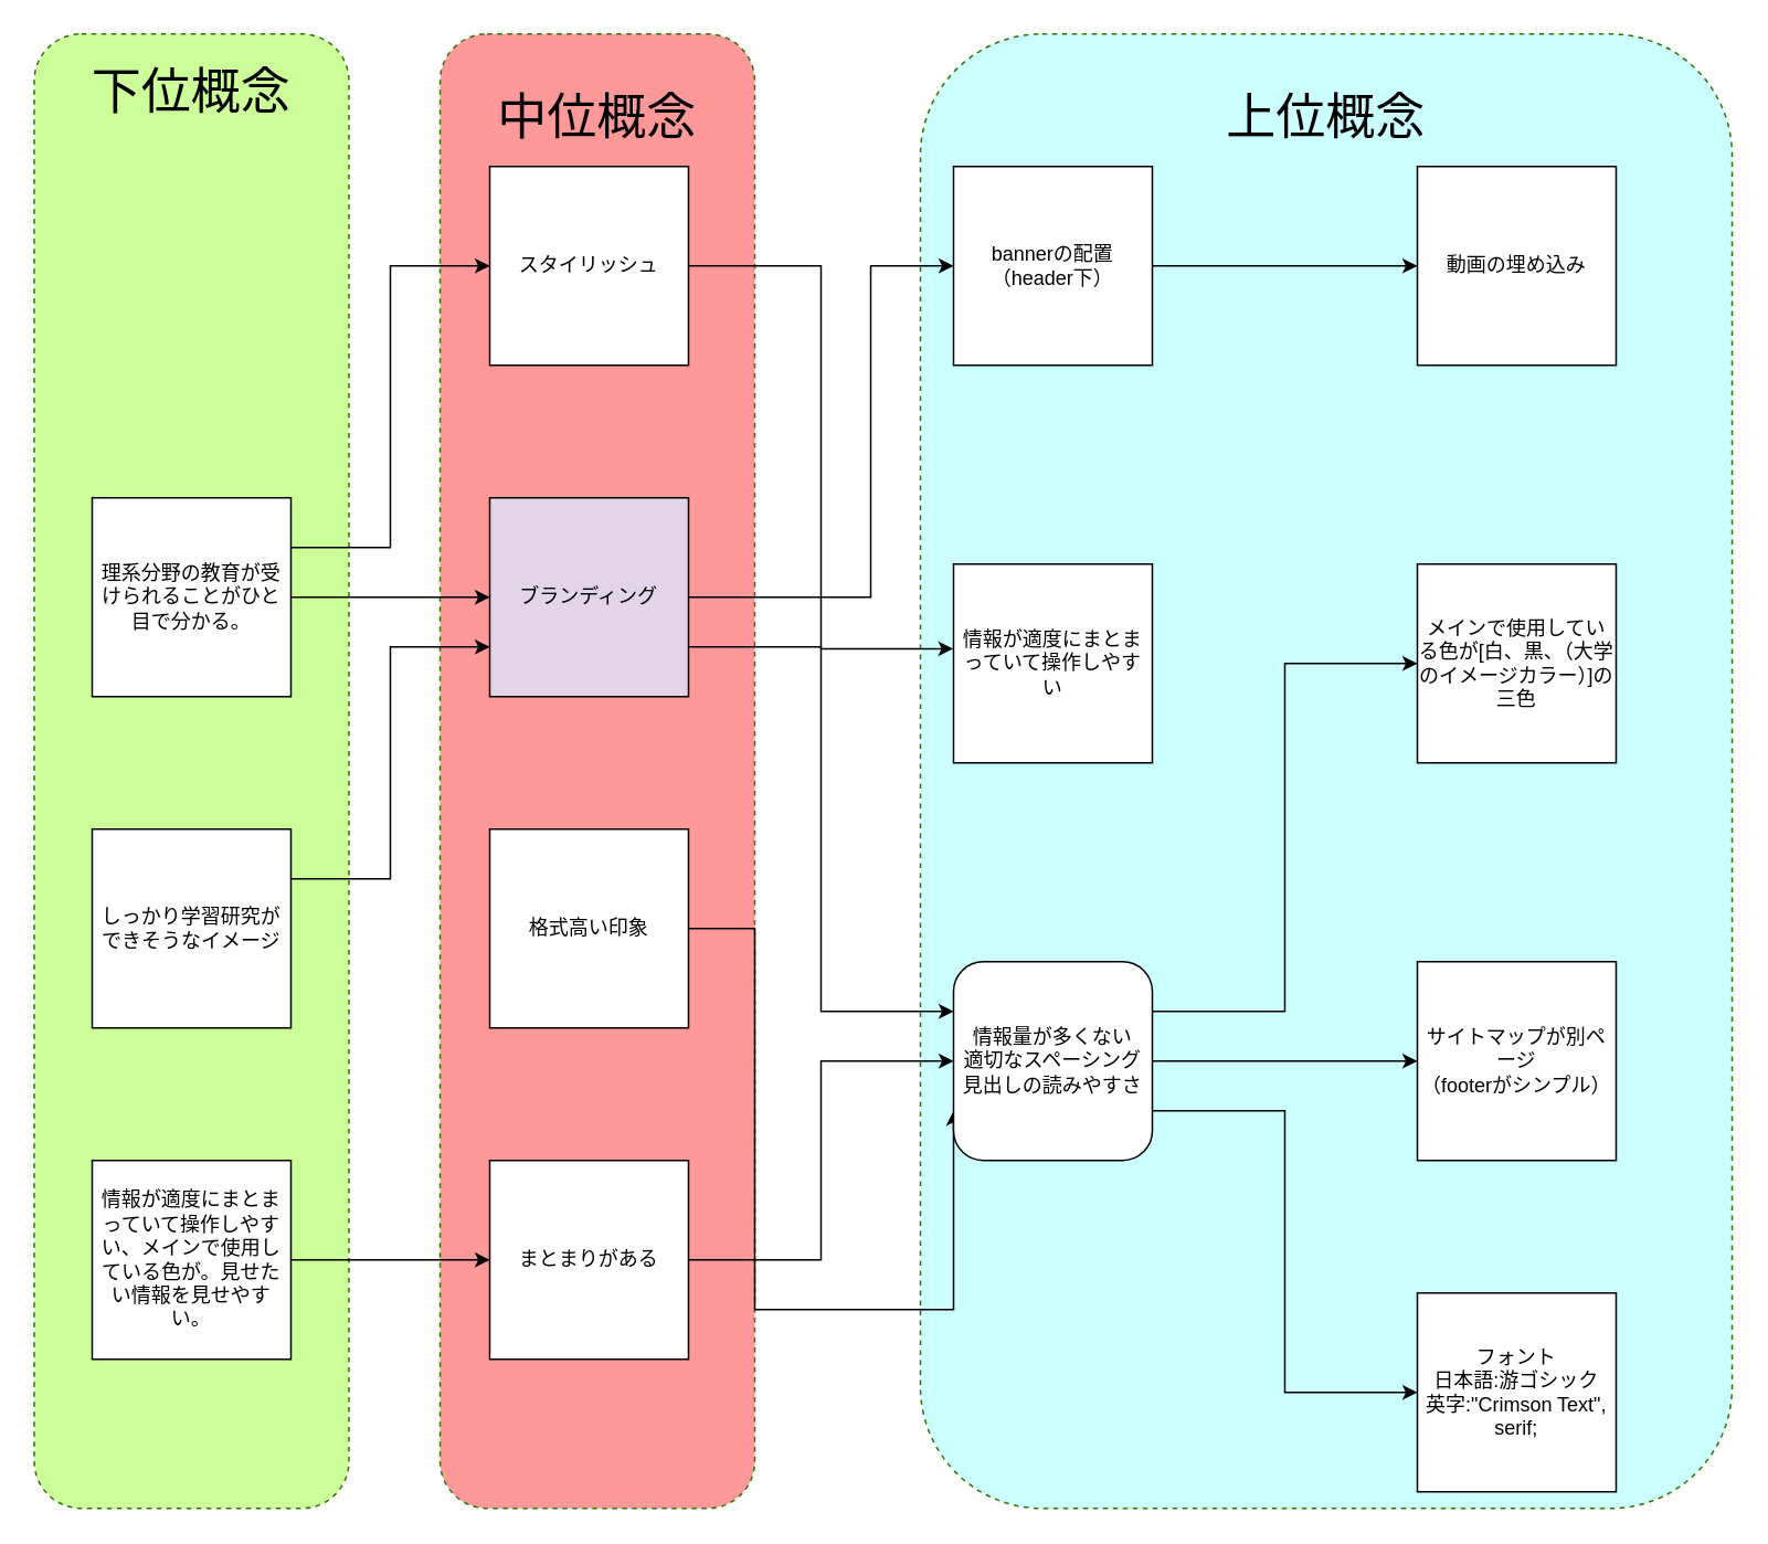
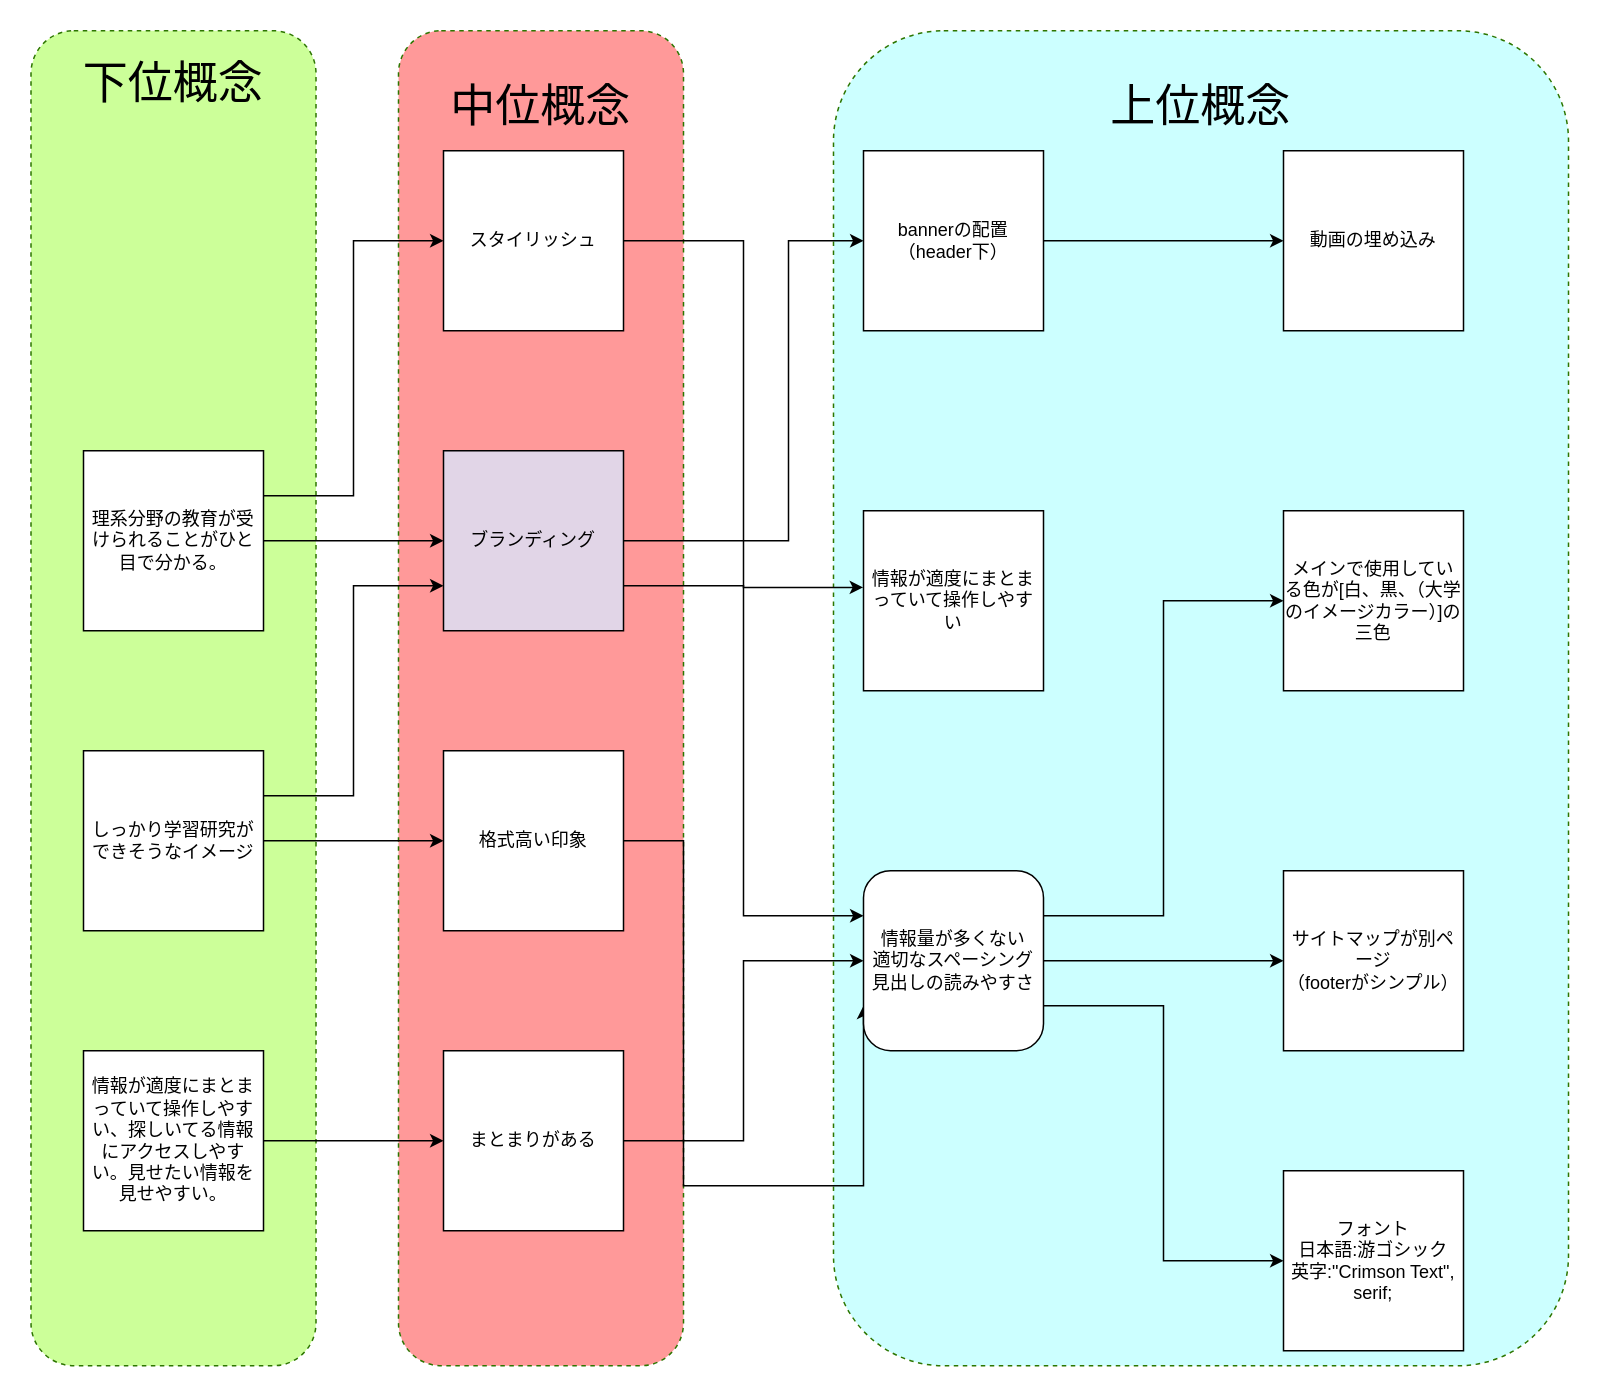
+ <mxCell id="18" style="edgeStyle=orthogonalEdgeStyle;rounded=0;orthogonalLoop=1;jettySize=auto;html=1;exitX=1;exitY=0.5;exitDx=0;exitDy=0;strokeColor=#000000;" edge="1" parent="1" source="19" target="11"><mxGeometry relative="1" as="geometry" /></mxCell>
- <mxCell id="16" value="&lt;font color=&quot;#000000&quot;&gt;情報が適度にまとまっていて操作しやすい、メインで使用している色が。見せたい情報を見せやすい。&lt;/font&gt;" style="rounded=0;whiteSpace=wrap;html=1;fillColor=#FFFFFF;" vertex="1" parent="1"><mxGeometry x="55" y="700" width="120" height="120" as="geometry" /></mxCell>
+ <mxCell id="16" value="&lt;font color=&quot;#000000&quot;&gt;情報が適度にまとまっていて操作しやすい、探しいてる情報にアクセスしやすい。見せたい情報を見せやすい。&lt;/font&gt;" style="rounded=0;whiteSpace=wrap;html=1;fillColor=#FFFFFF;" vertex="1" parent="1"><mxGeometry x="55" y="700" width="120" height="120" as="geometry" /></mxCell>
